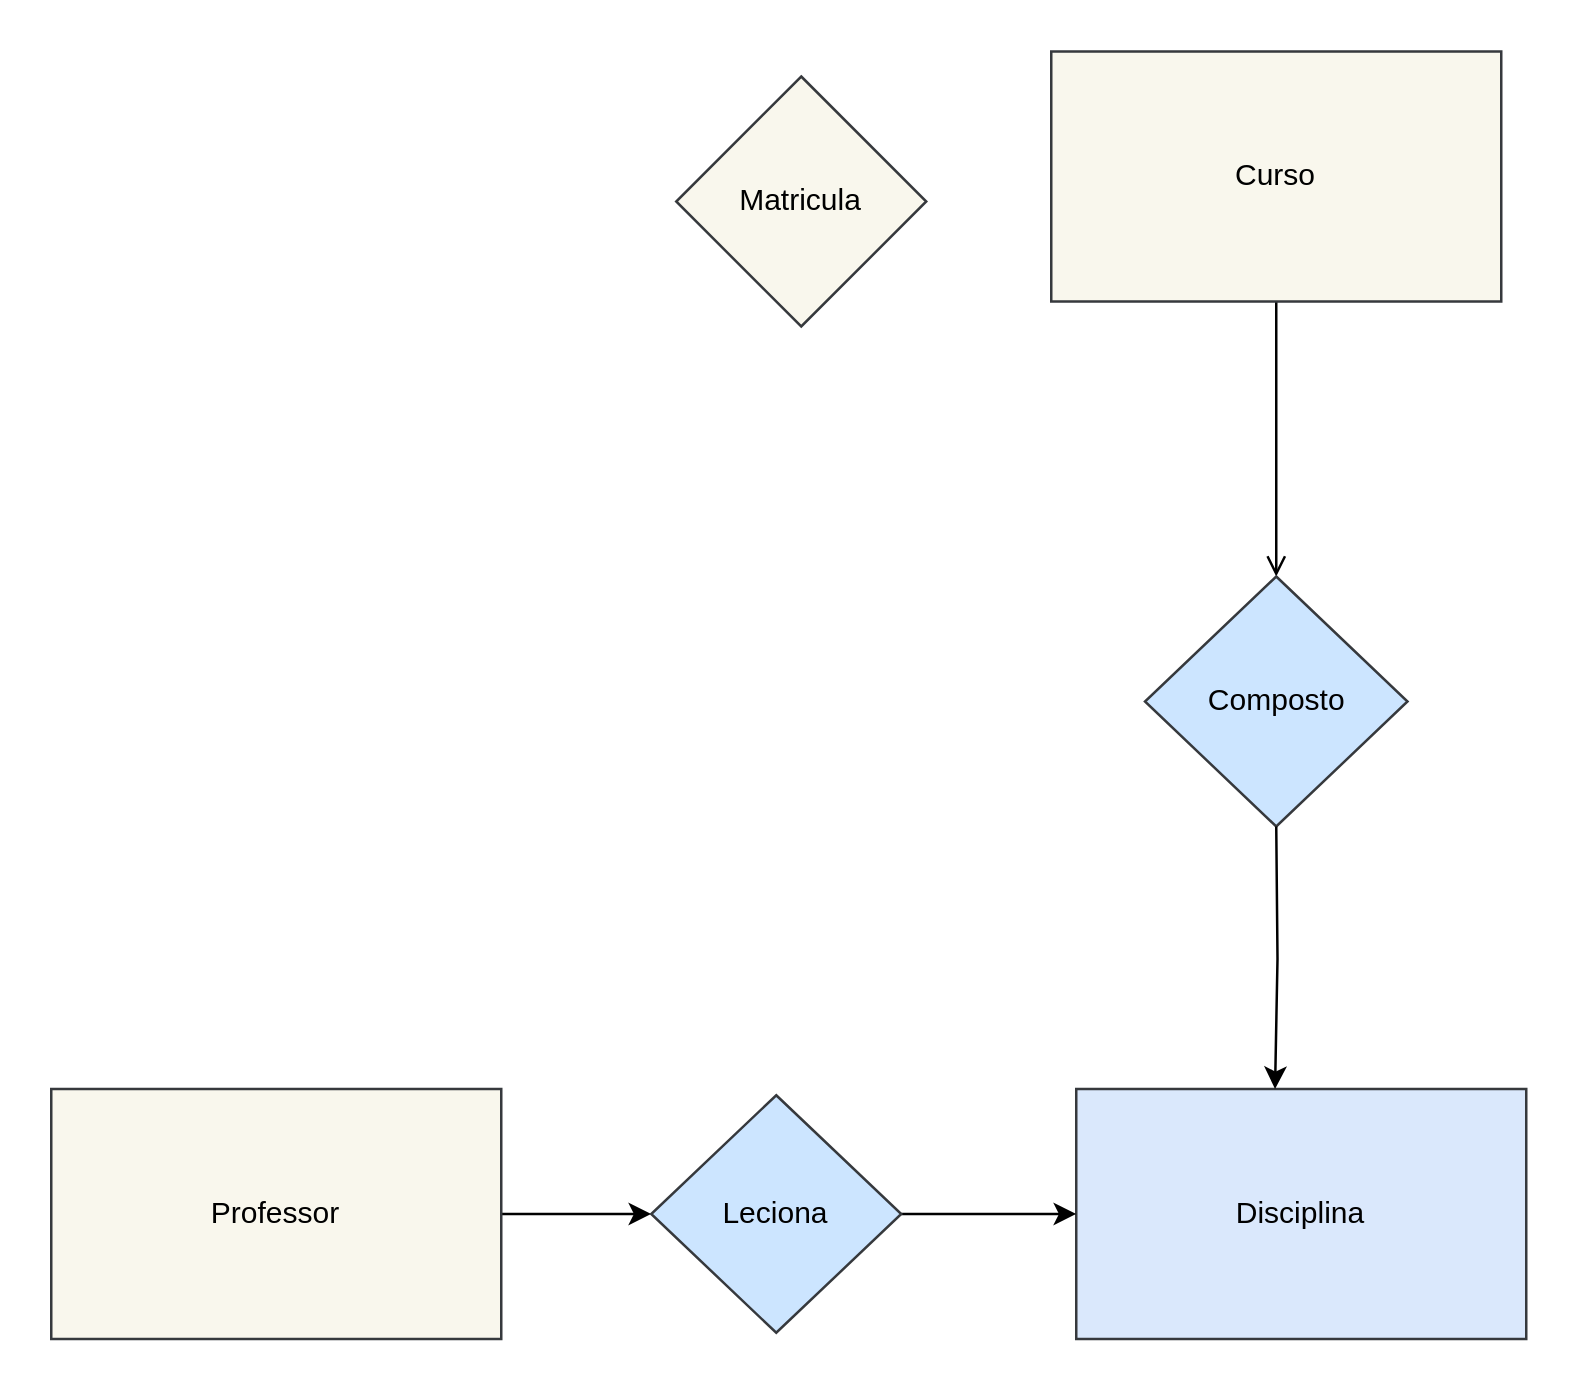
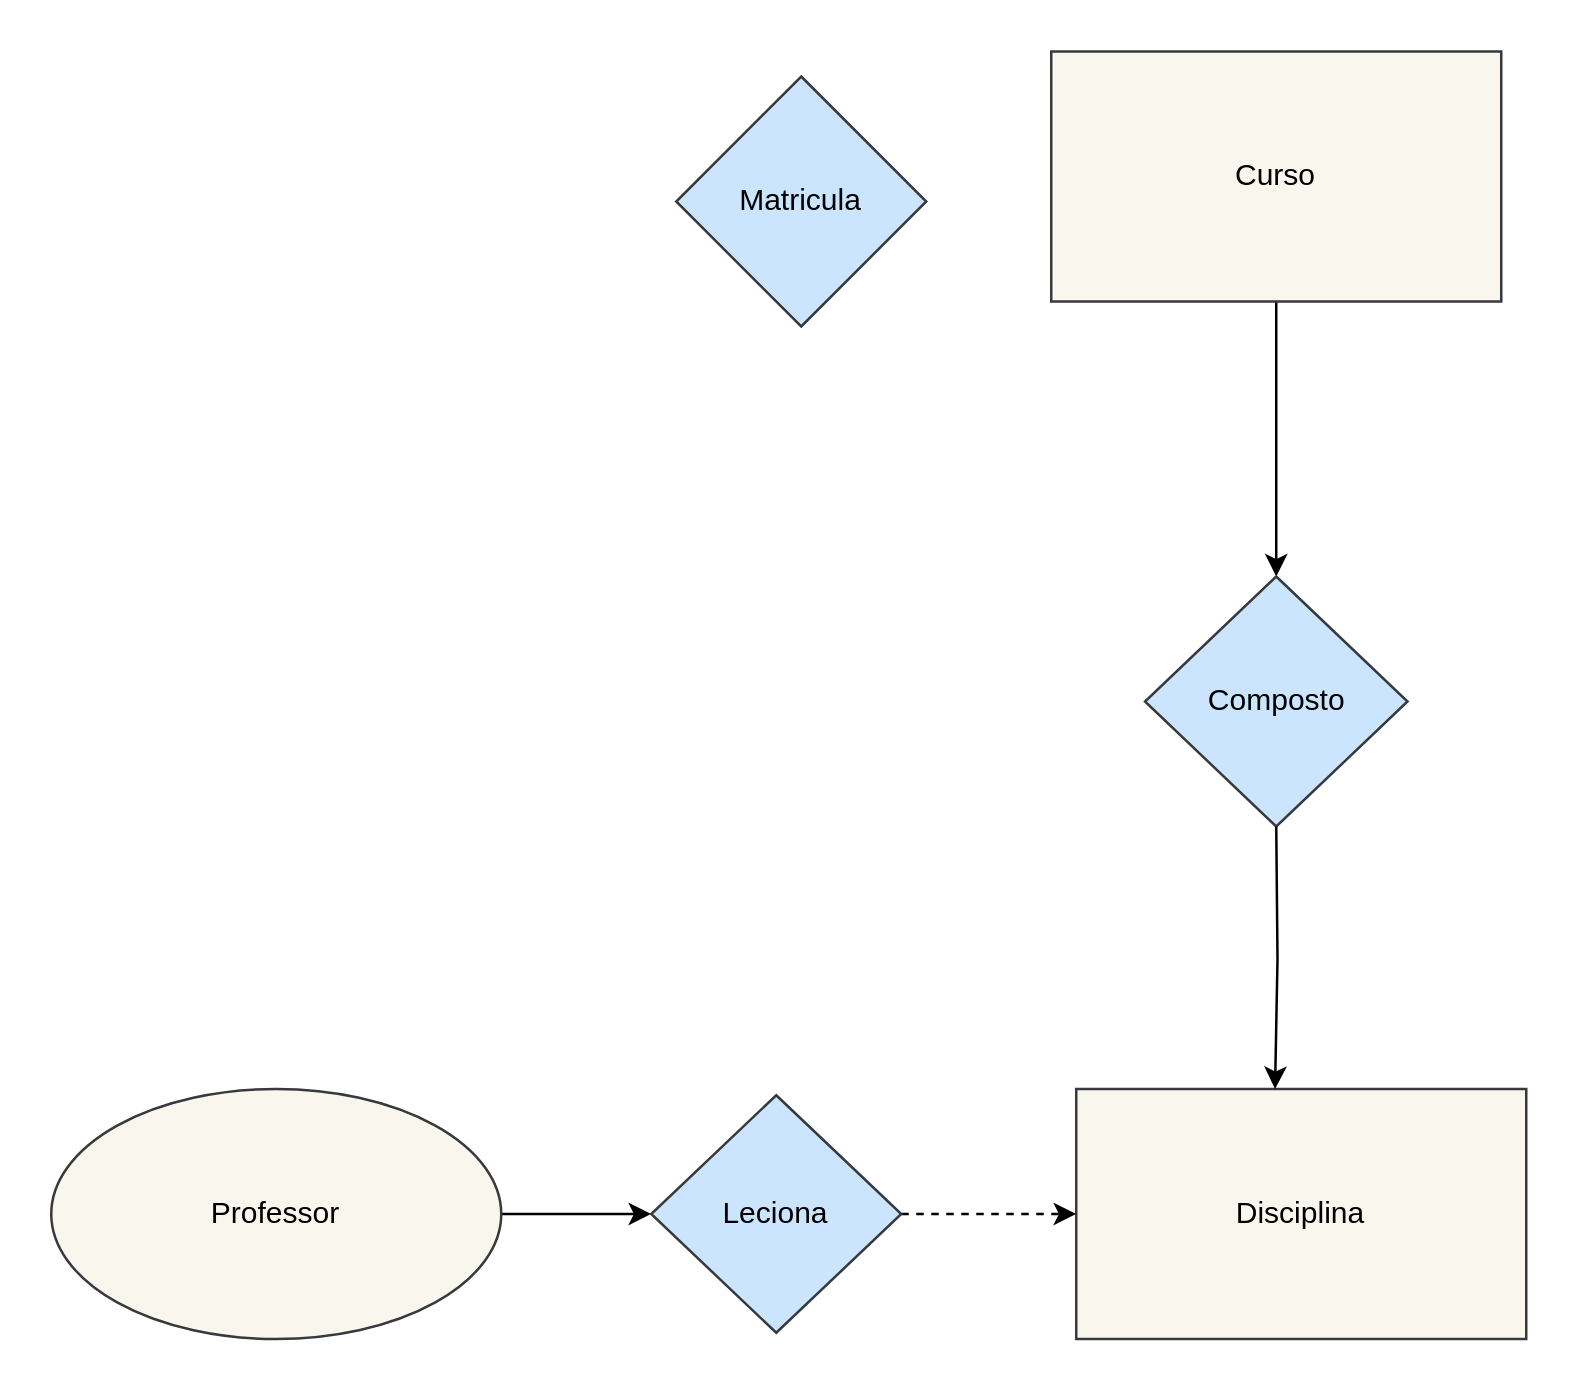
- <mxCell id="2" value="Matricula" style="rhombus;whiteSpace=wrap;html=1;fillColor=#f9f7ed;strokeColor=#36393d;" vertex="1" parent="1"><mxGeometry x="270" y="30" width="100" height="100" as="geometry" /></mxCell>
+ <mxCell id="2" value="Matricula" style="rhombus;whiteSpace=wrap;html=1;fillColor=#cce5ff;strokeColor=#36393d;" vertex="1" parent="1"><mxGeometry x="270" y="30" width="100" height="100" as="geometry" /></mxCell>
- <mxCell id="3" style="edgeStyle=orthogonalEdgeStyle;rounded=0;orthogonalLoop=1;jettySize=auto;html=1;entryX=0.5;entryY=0;entryDx=0;entryDy=0;endArrow=open;" edge="1" parent="1" source="4" target="5"><mxGeometry relative="1" as="geometry" /></mxCell>
+ <mxCell id="3" style="edgeStyle=orthogonalEdgeStyle;rounded=0;orthogonalLoop=1;jettySize=auto;html=1;entryX=0.5;entryY=0;entryDx=0;entryDy=0;" edge="1" parent="1" source="4" target="5"><mxGeometry relative="1" as="geometry" /></mxCell>
- <mxCell id="9" value="Professor" style="rounded=0;whiteSpace=wrap;html=1;fillColor=#f9f7ed;strokeColor=#36393d;" vertex="1" parent="1"><mxGeometry x="20" y="435" width="180" height="100" as="geometry" /></mxCell>
+ <mxCell id="9" value="Professor" style="ellipse;whiteSpace=wrap;html=1;fillColor=#f9f7ed;strokeColor=#36393d;" vertex="1" parent="1"><mxGeometry x="20" y="435" width="180" height="100" as="geometry" /></mxCell>
- <mxCell id="10" style="edgeStyle=orthogonalEdgeStyle;rounded=0;orthogonalLoop=1;jettySize=auto;html=1;entryX=0;entryY=0.5;entryDx=0;entryDy=0;" edge="1" parent="1" source="11" target="6"><mxGeometry relative="1" as="geometry" /></mxCell>
+ <mxCell id="10" style="edgeStyle=orthogonalEdgeStyle;rounded=0;orthogonalLoop=1;jettySize=auto;html=1;entryX=0;entryY=0.5;entryDx=0;entryDy=0;dashed=1;" edge="1" parent="1" source="11" target="6"><mxGeometry relative="1" as="geometry" /></mxCell>
- <mxCell id="6" value="Disciplina" style="rounded=0;whiteSpace=wrap;html=1;fillColor=#dae8fc;strokeColor=#36393d;" vertex="1" parent="1"><mxGeometry x="430" y="435" width="180" height="100" as="geometry" /></mxCell>
+ <mxCell id="6" value="Disciplina" style="rounded=0;whiteSpace=wrap;html=1;fillColor=#f9f7ed;strokeColor=#36393d;" vertex="1" parent="1"><mxGeometry x="430" y="435" width="180" height="100" as="geometry" /></mxCell>
